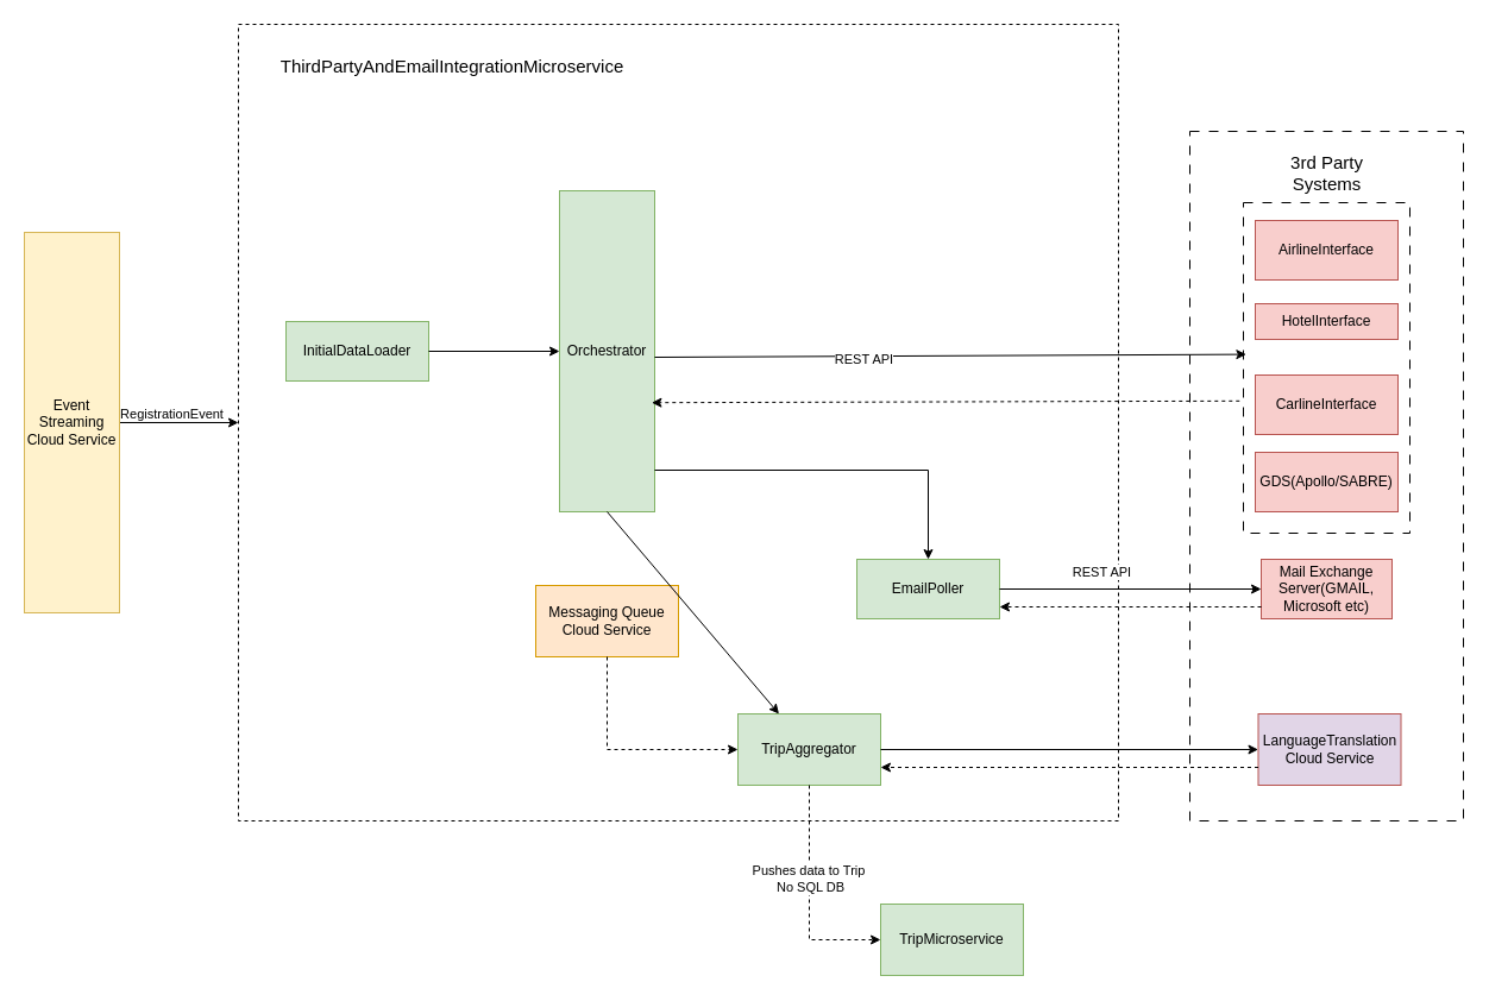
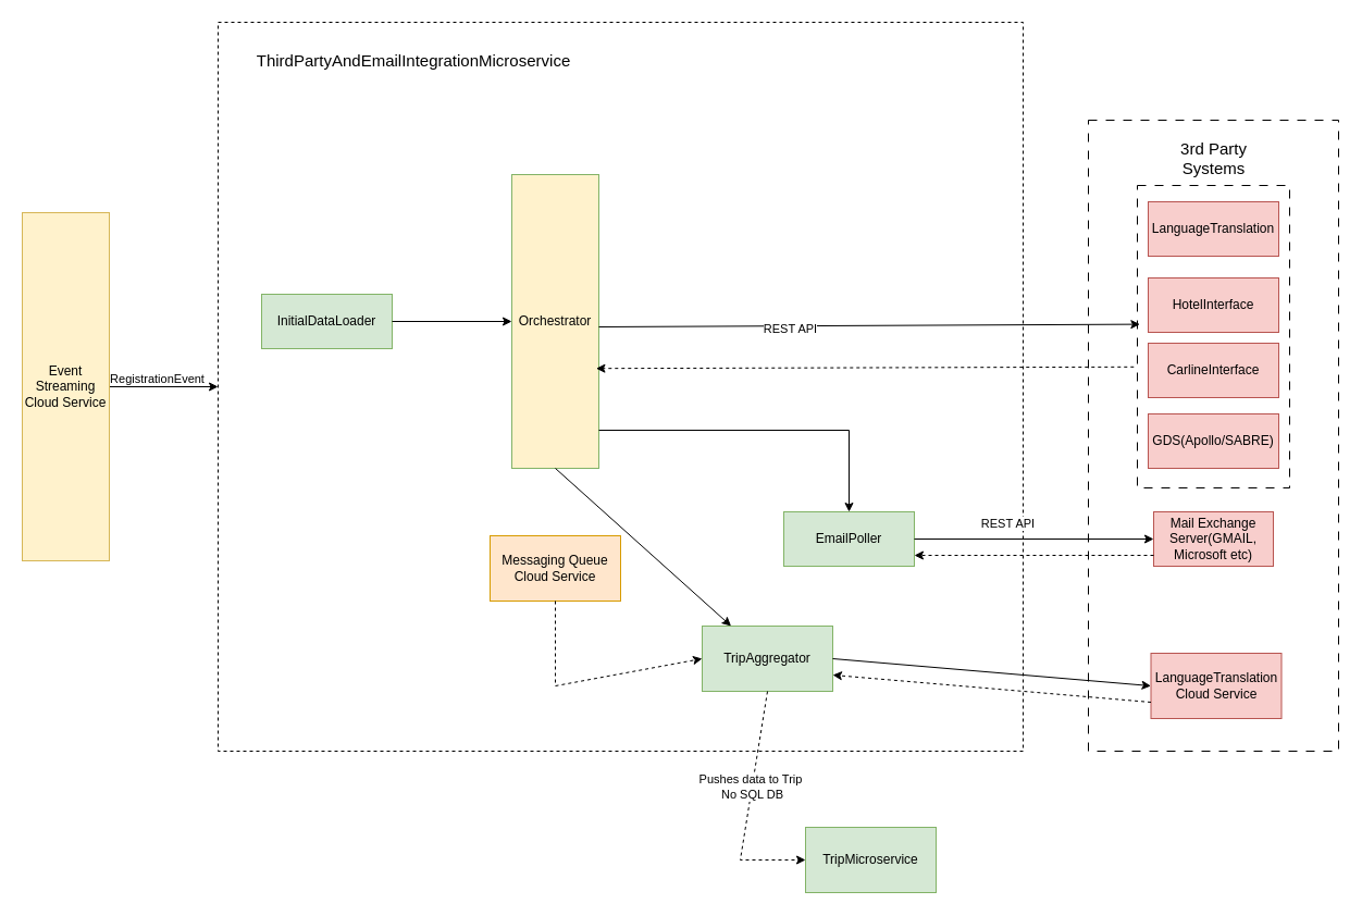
- <mxCell id="12" value="AirlineInterface" style="rounded=0;whiteSpace=wrap;html=1;fillColor=#f8cecc;strokeColor=#b85450;" vertex="1" parent="1"><mxGeometry x="1055" y="185" width="120" height="50" as="geometry" /></mxCell>
+ <mxCell id="12" value="LanguageTranslation" style="rounded=0;whiteSpace=wrap;html=1;fillColor=#f8cecc;strokeColor=#b85450;" vertex="1" parent="1"><mxGeometry x="1055" y="185" width="120" height="50" as="geometry" /></mxCell>
- <mxCell id="14" value="HotelInterface" style="rounded=0;whiteSpace=wrap;html=1;fillColor=#f8cecc;strokeColor=#b85450;" vertex="1" parent="1"><mxGeometry x="1055" y="255" width="120" height="30" as="geometry" /></mxCell>
+ <mxCell id="14" value="HotelInterface" style="rounded=0;whiteSpace=wrap;html=1;fillColor=#f8cecc;strokeColor=#b85450;" vertex="1" parent="1"><mxGeometry x="1055" y="255" width="120" height="50" as="geometry" /></mxCell>
- <mxCell id="6" value="Orchestrator" style="rounded=0;whiteSpace=wrap;html=1;fillColor=#d5e8d4;strokeColor=#82b366;" vertex="1" parent="1"><mxGeometry x="470" y="160" width="80" height="270" as="geometry" /></mxCell>
+ <mxCell id="6" value="Orchestrator" style="rounded=0;whiteSpace=wrap;html=1;fillColor=#fff2cc;strokeColor=#82b366;" vertex="1" parent="1"><mxGeometry x="470" y="160" width="80" height="270" as="geometry" /></mxCell>
- <mxCell id="23" value="TripAggregator" style="rounded=0;whiteSpace=wrap;html=1;fillColor=#d5e8d4;strokeColor=#82b366;" vertex="1" parent="1"><mxGeometry x="620" y="600" width="120" height="60" as="geometry" /></mxCell>
+ <mxCell id="23" value="TripAggregator" style="rounded=0;whiteSpace=wrap;html=1;fillColor=#d5e8d4;strokeColor=#82b366;" vertex="1" parent="1"><mxGeometry x="645" y="575" width="120" height="60" as="geometry" /></mxCell>
- <mxCell id="32" value="LanguageTranslation&lt;br&gt;Cloud Service" style="rounded=0;whiteSpace=wrap;html=1;fillColor=#e1d5e7;strokeColor=#b85450;" vertex="1" parent="1"><mxGeometry x="1057.5" y="600" width="120" height="60" as="geometry" /></mxCell>
+ <mxCell id="32" value="LanguageTranslation&lt;br&gt;Cloud Service" style="rounded=0;whiteSpace=wrap;html=1;fillColor=#f8cecc;strokeColor=#b85450;" vertex="1" parent="1"><mxGeometry x="1057.5" y="600" width="120" height="60" as="geometry" /></mxCell>
